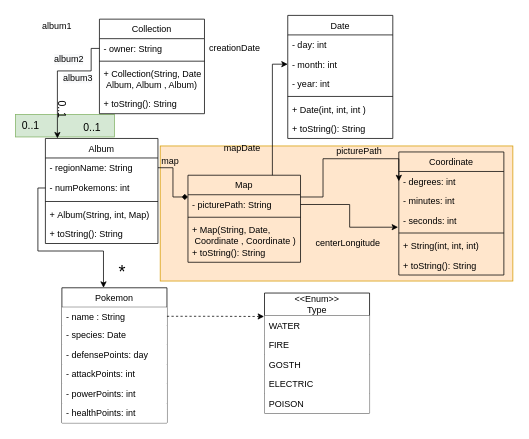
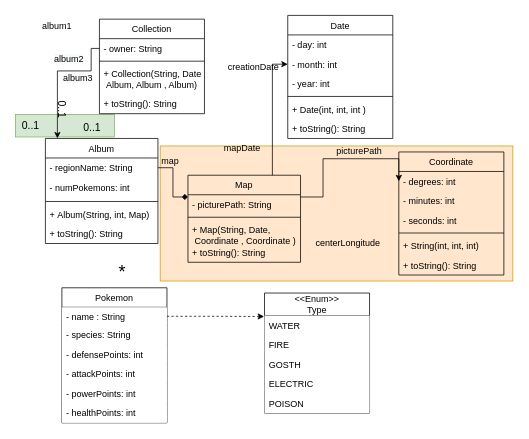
- <mxCell id="16" value="creationDate" style="text;html=1;align=center;verticalAlign=middle;resizable=0;points=[];autosize=1;" parent="1" vertex="1"><mxGeometry x="272" y="54" width="80" height="20" as="geometry" /></mxCell>
+ <mxCell id="16" value="creationDate" style="text;html=1;align=center;verticalAlign=middle;resizable=0;points=[];autosize=1;" parent="1" vertex="1"><mxGeometry x="297" y="79" width="80" height="20" as="geometry" /></mxCell>
- <mxCell id="62" style="edgeStyle=orthogonalEdgeStyle;rounded=0;orthogonalLoop=1;jettySize=auto;html=1;exitX=1;exitY=0.5;exitDx=0;exitDy=0;entryX=-0.007;entryY=0.857;entryDx=0;entryDy=0;entryPerimeter=0;fontSize=24;fontColor=#000000;" parent="1" source="33" target="42" edge="1"><mxGeometry relative="1" as="geometry" /></mxCell>
- <mxCell id="55" style="edgeStyle=orthogonalEdgeStyle;rounded=0;orthogonalLoop=1;jettySize=auto;html=1;exitX=0;exitY=0.5;exitDx=0;exitDy=0;entryX=0.396;entryY=0;entryDx=0;entryDy=0;entryPerimeter=0;" parent="1" source="19" target="23" edge="1"><mxGeometry relative="1" as="geometry"><Array as="points"><mxPoint x="50" y="250" /><mxPoint x="50" y="334" /><mxPoint x="137" y="334" /></Array></mxGeometry></mxCell>
- <mxCell id="25" value="- species: Date" style="text;strokeColor=none;align=left;verticalAlign=top;spacingLeft=4;spacingRight=4;overflow=hidden;rotatable=0;points=[[0,0.5],[1,0.5]];portConstraint=eastwest;fillColor=#ffffff;" parent="23" vertex="1"><mxGeometry y="50" width="140" height="26" as="geometry" /></mxCell>
+ <mxCell id="25" value="- species: String" style="text;strokeColor=none;align=left;verticalAlign=top;spacingLeft=4;spacingRight=4;overflow=hidden;rotatable=0;points=[[0,0.5],[1,0.5]];portConstraint=eastwest;fillColor=#ffffff;" parent="23" vertex="1"><mxGeometry y="50" width="140" height="26" as="geometry" /></mxCell>
- <mxCell id="26" value="- defensePoints: day" style="text;strokeColor=none;fillColor=#ffffff;align=left;verticalAlign=top;spacingLeft=4;spacingRight=4;overflow=hidden;rotatable=0;points=[[0,0.5],[1,0.5]];portConstraint=eastwest;" parent="23" vertex="1"><mxGeometry y="76" width="140" height="26" as="geometry" /></mxCell>
+ <mxCell id="26" value="- defensePoints: int" style="text;strokeColor=none;fillColor=#ffffff;align=left;verticalAlign=top;spacingLeft=4;spacingRight=4;overflow=hidden;rotatable=0;points=[[0,0.5],[1,0.5]];portConstraint=eastwest;" parent="23" vertex="1"><mxGeometry y="76" width="140" height="26" as="geometry" /></mxCell>
